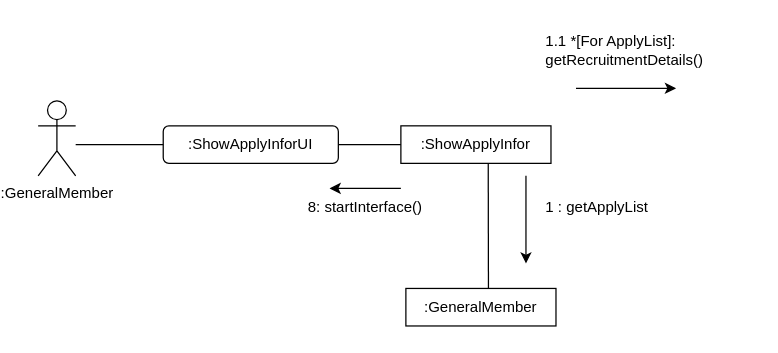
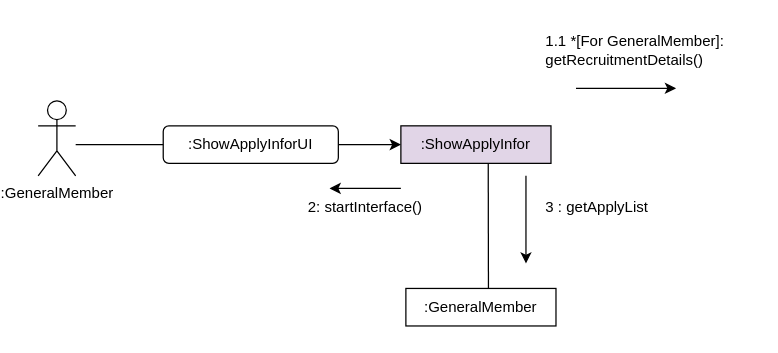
- <mxCell id="10" value="1.1 *[For ApplyList]: getRecruitmentDetails()" style="text;strokeColor=none;fillColor=none;align=left;verticalAlign=middle;spacingLeft=4;spacingRight=4;overflow=hidden;points=[[0,0.5],[1,0.5]];portConstraint=eastwest;rotatable=0;whiteSpace=wrap;html=1;" parent="1" vertex="1"><mxGeometry x="420" y="20" width="170" height="40" as="geometry" /></mxCell>
+ <mxCell id="10" value="1.1 *[For GeneralMember]: getRecruitmentDetails()" style="text;strokeColor=none;fillColor=none;align=left;verticalAlign=middle;spacingLeft=4;spacingRight=4;overflow=hidden;points=[[0,0.5],[1,0.5]];portConstraint=eastwest;rotatable=0;whiteSpace=wrap;html=1;" parent="1" vertex="1"><mxGeometry x="420" y="20" width="170" height="40" as="geometry" /></mxCell>
- <mxCell id="6" value="" style="endArrow=none;html=1;rounded=0;entryX=0;entryY=0.5;entryDx=0;entryDy=0;exitX=1;exitY=0.5;exitDx=0;exitDy=0;" parent="1" source="3" target="4" edge="1"><mxGeometry width="50" height="50" relative="1" as="geometry"><mxPoint x="260" y="120" as="sourcePoint" /><mxPoint x="310" y="70" as="targetPoint" /></mxGeometry></mxCell>
+ <mxCell id="6" value="" style="endArrow=classic;html=1;rounded=0;entryX=0;entryY=0.5;entryDx=0;entryDy=0;exitX=1;exitY=0.5;exitDx=0;exitDy=0;" parent="1" source="3" target="4" edge="1"><mxGeometry width="50" height="50" relative="1" as="geometry"><mxPoint x="260" y="120" as="sourcePoint" /><mxPoint x="310" y="70" as="targetPoint" /></mxGeometry></mxCell>
- <mxCell id="4" value=":ShowApplyInfor" style="rounded=0;whiteSpace=wrap;html=1;" parent="1" vertex="1"><mxGeometry x="310" y="100" width="120" height="30" as="geometry" /></mxCell>
+ <mxCell id="4" value=":ShowApplyInfor" style="rounded=0;whiteSpace=wrap;html=1;fillColor=#e1d5e7;" parent="1" vertex="1"><mxGeometry x="310" y="100" width="120" height="30" as="geometry" /></mxCell>
- <mxCell id="8" value="8: startInterface()" style="text;strokeColor=none;fillColor=none;align=left;verticalAlign=middle;spacingLeft=4;spacingRight=4;overflow=hidden;points=[[0,0.5],[1,0.5]];portConstraint=eastwest;rotatable=0;whiteSpace=wrap;html=1;" parent="1" vertex="1"><mxGeometry x="230" y="150" width="110" height="30" as="geometry" /></mxCell>
+ <mxCell id="8" value="2: startInterface()" style="text;strokeColor=none;fillColor=none;align=left;verticalAlign=middle;spacingLeft=4;spacingRight=4;overflow=hidden;points=[[0,0.5],[1,0.5]];portConstraint=eastwest;rotatable=0;whiteSpace=wrap;html=1;" parent="1" vertex="1"><mxGeometry x="230" y="150" width="110" height="30" as="geometry" /></mxCell>
- <mxCell id="14" value="1 : getApplyList" style="text;strokeColor=none;fillColor=none;align=left;verticalAlign=middle;spacingLeft=4;spacingRight=4;overflow=hidden;points=[[0,0.5],[1,0.5]];portConstraint=eastwest;rotatable=0;whiteSpace=wrap;html=1;" vertex="1" parent="1"><mxGeometry x="420" y="150" width="100" height="30" as="geometry" /></mxCell>
+ <mxCell id="14" value="3 : getApplyList" style="text;strokeColor=none;fillColor=none;align=left;verticalAlign=middle;spacingLeft=4;spacingRight=4;overflow=hidden;points=[[0,0.5],[1,0.5]];portConstraint=eastwest;rotatable=0;whiteSpace=wrap;html=1;" vertex="1" parent="1"><mxGeometry x="420" y="150" width="100" height="30" as="geometry" /></mxCell>
